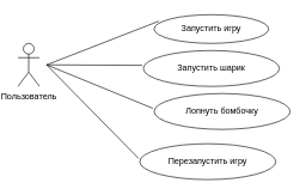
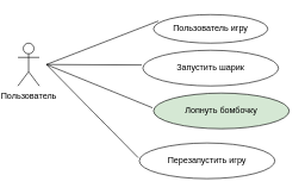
- <mxCell id="5" value="Запустить игру" style="ellipse;whiteSpace=wrap;html=1;" parent="1" vertex="1"><mxGeometry x="210" y="20" width="160" height="40" as="geometry" /></mxCell>
+ <mxCell id="5" value="Пользователь игру" style="ellipse;whiteSpace=wrap;html=1;" parent="1" vertex="1"><mxGeometry x="210" y="20" width="160" height="40" as="geometry" /></mxCell>
- <mxCell id="7" value="Лопнуть бомбочку" style="ellipse;whiteSpace=wrap;html=1;" parent="1" vertex="1"><mxGeometry x="210" y="130" width="190" height="50" as="geometry" /></mxCell>
+ <mxCell id="7" value="Лопнуть бомбочку" style="ellipse;whiteSpace=wrap;html=1;fillColor=#d5e8d4;" parent="1" vertex="1"><mxGeometry x="210" y="130" width="190" height="50" as="geometry" /></mxCell>
